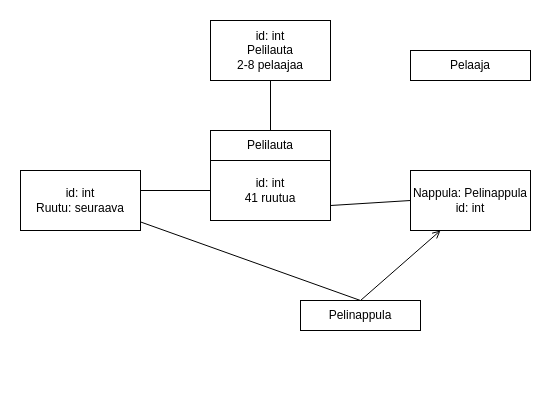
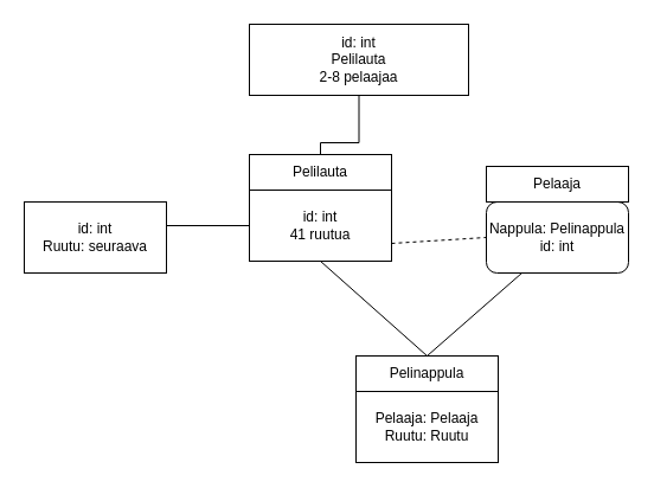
- <mxCell id="3" value="id: int&lt;br&gt;Pelilauta&lt;br&gt;2-8 pelaajaa" style="rounded=0;whiteSpace=wrap;html=1;" vertex="1" parent="1"><mxGeometry x="210" y="20" width="120" height="60" as="geometry" /></mxCell>
+ <mxCell id="3" value="id: int&lt;br&gt;Pelilauta&lt;br&gt;2-8 pelaajaa" style="rounded=0;whiteSpace=wrap;html=1;" vertex="1" parent="1"><mxGeometry x="210" y="20" width="185" height="60" as="geometry" /></mxCell>
- <mxCell id="10" value="Pelaaja" style="rounded=0;whiteSpace=wrap;html=1;" vertex="1" parent="1"><mxGeometry x="410" y="50" width="120" height="30" as="geometry" /></mxCell>
+ <mxCell id="10" value="Pelaaja" style="rounded=0;whiteSpace=wrap;html=1;" vertex="1" parent="1"><mxGeometry x="410" y="140" width="120" height="30" as="geometry" /></mxCell>
- <mxCell id="9" value="Nappula: Pelinappula&lt;br&gt;id: int" style="rounded=0;whiteSpace=wrap;html=1;" vertex="1" parent="1"><mxGeometry x="410" y="170" width="120" height="60" as="geometry" /></mxCell>
+ <mxCell id="9" value="Nappula: Pelinappula&lt;br&gt;id: int" style="whiteSpace=wrap;html=1;rounded=1;" vertex="1" parent="1"><mxGeometry x="410" y="170" width="120" height="60" as="geometry" /></mxCell>
- <mxCell id="14" value="" style="endArrow=none;html=1;entryX=0;entryY=0.5;entryDx=0;entryDy=0;exitX=1;exitY=0.75;exitDx=0;exitDy=0;" edge="1" parent="1" source="7" target="9"><mxGeometry width="50" height="50" relative="1" as="geometry"><mxPoint x="250" y="220" as="sourcePoint" /><mxPoint x="300" y="170" as="targetPoint" /></mxGeometry></mxCell>
+ <mxCell id="14" value="" style="endArrow=none;html=1;entryX=0;entryY=0.5;entryDx=0;entryDy=0;exitX=1;exitY=0.75;exitDx=0;exitDy=0;dashed=1;" edge="1" parent="1" source="7" target="9"><mxGeometry width="50" height="50" relative="1" as="geometry"><mxPoint x="250" y="220" as="sourcePoint" /><mxPoint x="300" y="170" as="targetPoint" /></mxGeometry></mxCell>
- <mxCell id="15" value="" style="endArrow=open;html=1;entryX=0.25;entryY=1;entryDx=0;entryDy=0;exitX=0.5;exitY=0;exitDx=0;exitDy=0;" edge="1" parent="1" source="13" target="9"><mxGeometry width="50" height="50" relative="1" as="geometry"><mxPoint x="250" y="220" as="sourcePoint" /><mxPoint x="300" y="170" as="targetPoint" /></mxGeometry></mxCell>
+ <mxCell id="15" value="" style="endArrow=none;html=1;entryX=0.25;entryY=1;entryDx=0;entryDy=0;exitX=0.5;exitY=0;exitDx=0;exitDy=0;" edge="1" parent="1" source="13" target="9"><mxGeometry width="50" height="50" relative="1" as="geometry"><mxPoint x="250" y="220" as="sourcePoint" /><mxPoint x="300" y="170" as="targetPoint" /></mxGeometry></mxCell>
- <mxCell id="16" value="" style="endArrow=none;html=1;exitX=0.5;exitY=0;exitDx=0;exitDy=0;" edge="1" parent="1" source="13" target="11"><mxGeometry width="50" height="50" relative="1" as="geometry"><mxPoint x="250" y="220" as="sourcePoint" /><mxPoint x="300" y="170" as="targetPoint" /></mxGeometry></mxCell>
+ <mxCell id="16" value="" style="endArrow=none;html=1;exitX=0.5;exitY=0;exitDx=0;exitDy=0;entryX=0.5;entryY=1;entryDx=0;entryDy=0;" edge="1" parent="1" source="13" target="7"><mxGeometry width="50" height="50" relative="1" as="geometry"><mxPoint x="250" y="220" as="sourcePoint" /><mxPoint x="300" y="170" as="targetPoint" /></mxGeometry></mxCell>
+ <mxCell id="12" value="Pelaaja: Pelaaja&lt;br&gt;Ruutu: Ruutu" style="rounded=0;whiteSpace=wrap;html=1;" vertex="1" parent="1"><mxGeometry x="300" y="330" width="120" height="60" as="geometry" /></mxCell>
